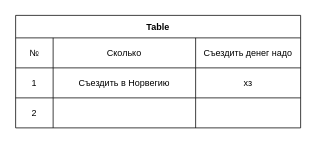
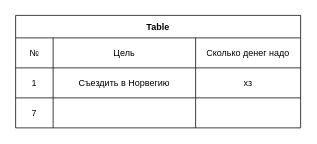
- <mxCell id="5" value="Сколько" style="shape=partialRectangle;html=1;whiteSpace=wrap;connectable=0;fillColor=none;top=0;left=0;bottom=0;right=0;overflow=hidden;" vertex="1" parent="3"><mxGeometry x="50" width="190" height="40" as="geometry"><mxRectangle width="190" height="40" as="alternateBounds" /></mxGeometry></mxCell>
+ <mxCell id="5" value="Цель" style="shape=partialRectangle;html=1;whiteSpace=wrap;connectable=0;fillColor=none;top=0;left=0;bottom=0;right=0;overflow=hidden;" vertex="1" parent="3"><mxGeometry x="50" width="190" height="40" as="geometry"><mxRectangle width="190" height="40" as="alternateBounds" /></mxGeometry></mxCell>
- <mxCell id="6" value="Съездить денег надо" style="shape=partialRectangle;html=1;whiteSpace=wrap;connectable=0;fillColor=none;top=0;left=0;bottom=0;right=0;overflow=hidden;" vertex="1" parent="3"><mxGeometry x="240" width="140" height="40" as="geometry"><mxRectangle width="140" height="40" as="alternateBounds" /></mxGeometry></mxCell>
+ <mxCell id="6" value="Сколько денег надо" style="shape=partialRectangle;html=1;whiteSpace=wrap;connectable=0;fillColor=none;top=0;left=0;bottom=0;right=0;overflow=hidden;" vertex="1" parent="3"><mxGeometry x="240" width="140" height="40" as="geometry"><mxRectangle width="140" height="40" as="alternateBounds" /></mxGeometry></mxCell>
- <mxCell id="12" value="2" style="shape=partialRectangle;html=1;whiteSpace=wrap;connectable=0;fillColor=none;top=0;left=0;bottom=0;right=0;overflow=hidden;" vertex="1" parent="11"><mxGeometry width="50" height="40" as="geometry"><mxRectangle width="50" height="40" as="alternateBounds" /></mxGeometry></mxCell>
+ <mxCell id="12" value="7" style="shape=partialRectangle;html=1;whiteSpace=wrap;connectable=0;fillColor=none;top=0;left=0;bottom=0;right=0;overflow=hidden;" vertex="1" parent="11"><mxGeometry width="50" height="40" as="geometry"><mxRectangle width="50" height="40" as="alternateBounds" /></mxGeometry></mxCell>
